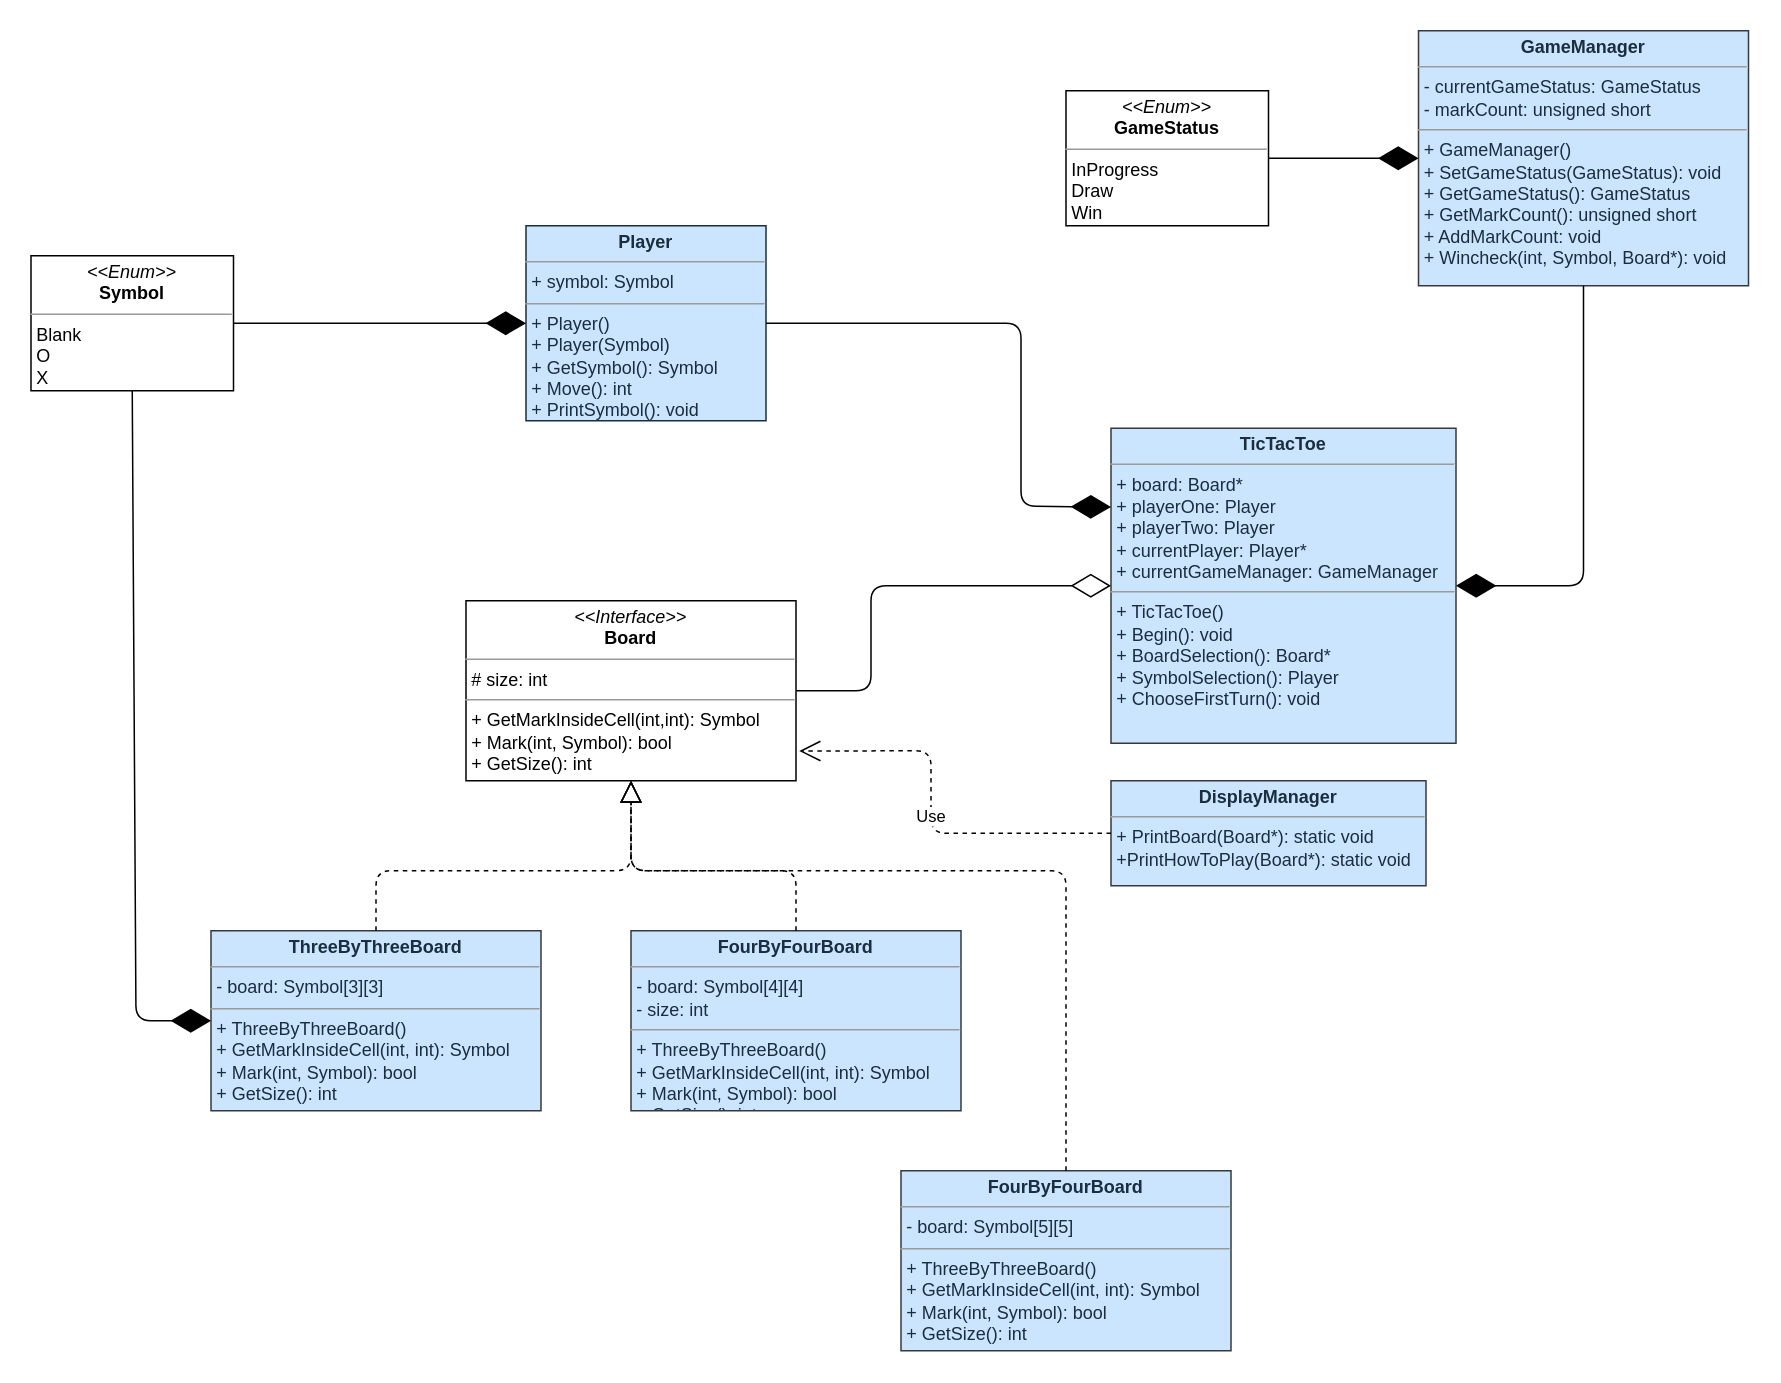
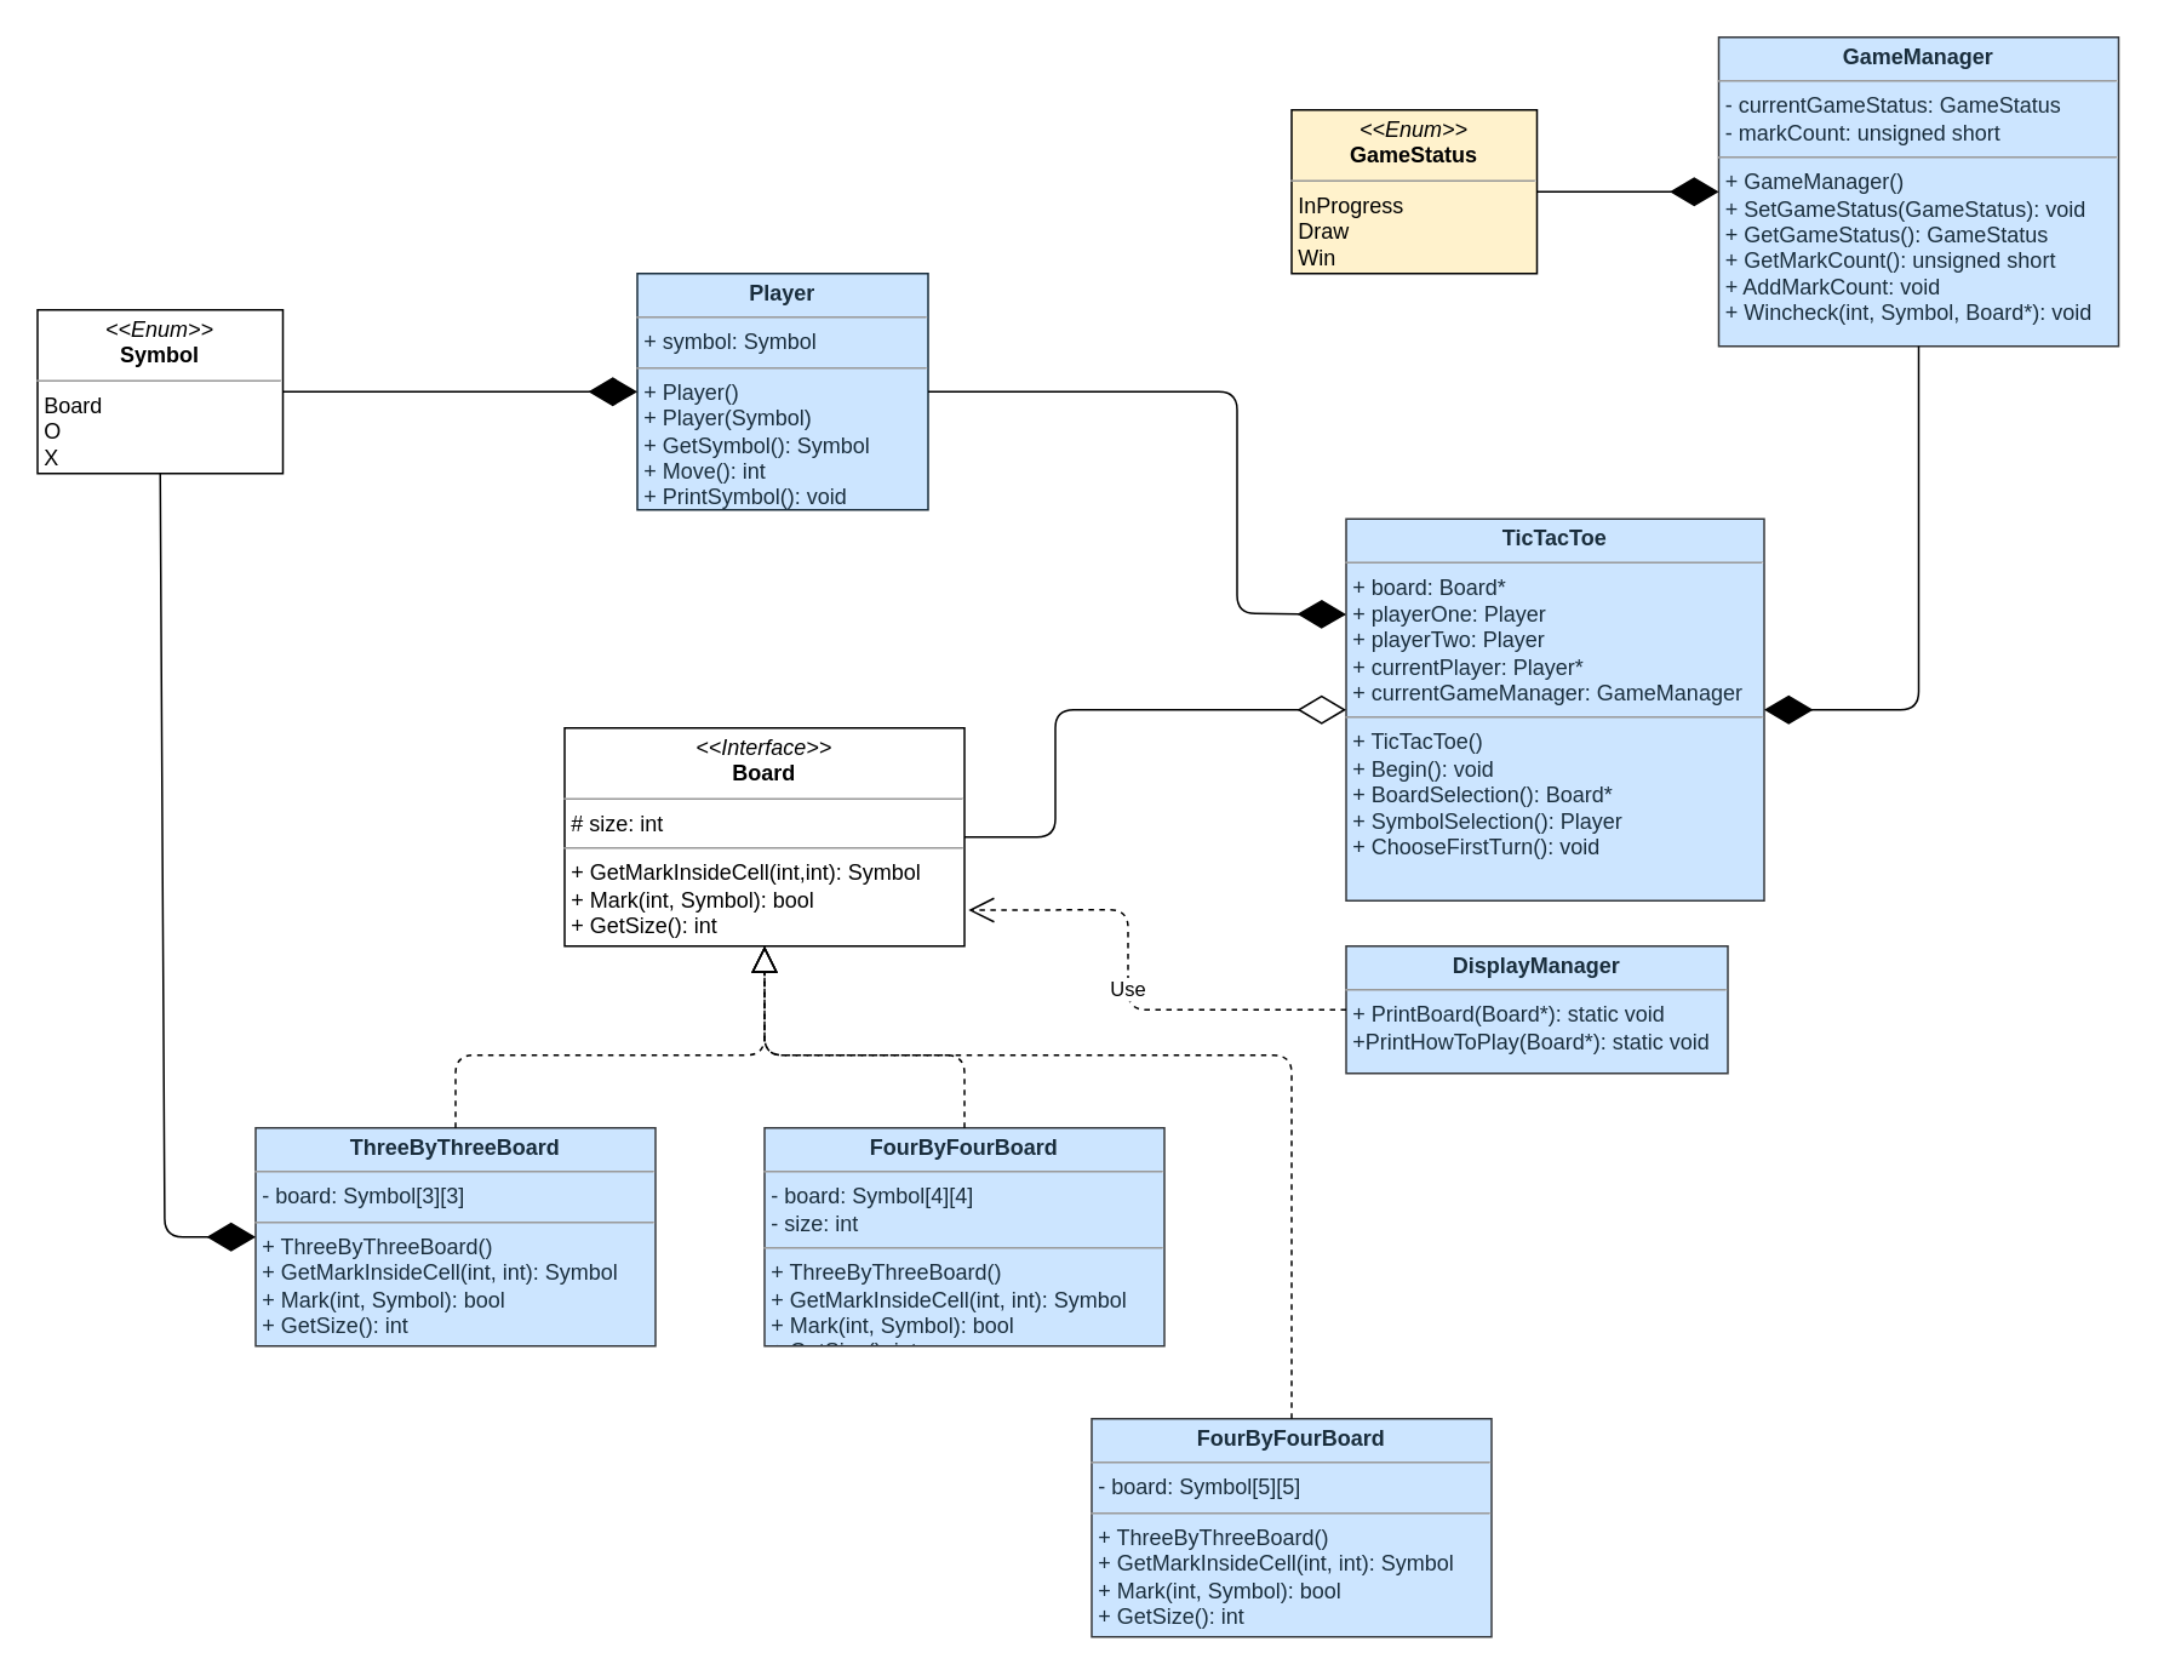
- <mxCell id="7" value="&lt;p style=&quot;margin:0px;margin-top:4px;text-align:center;&quot;&gt;&lt;i&gt;&amp;lt;&amp;lt;Enum&amp;gt;&amp;gt;&lt;/i&gt;&lt;br&gt;&lt;b&gt;GameStatus&lt;/b&gt;&lt;/p&gt;&lt;hr size=&quot;1&quot;&gt;&lt;p style=&quot;margin:0px;margin-left:4px;&quot;&gt;InProgress&lt;/p&gt;&lt;p style=&quot;margin:0px;margin-left:4px;&quot;&gt;Draw&lt;/p&gt;&lt;p style=&quot;margin:0px;margin-left:4px;&quot;&gt;Win&lt;/p&gt;" style="verticalAlign=top;align=left;overflow=fill;fontSize=12;fontFamily=Helvetica;html=1;" parent="1" vertex="1"><mxGeometry x="710" y="60" width="135" height="90" as="geometry" /></mxCell>
+ <mxCell id="7" value="&lt;p style=&quot;margin:0px;margin-top:4px;text-align:center;&quot;&gt;&lt;i&gt;&amp;lt;&amp;lt;Enum&amp;gt;&amp;gt;&lt;/i&gt;&lt;br&gt;&lt;b&gt;GameStatus&lt;/b&gt;&lt;/p&gt;&lt;hr size=&quot;1&quot;&gt;&lt;p style=&quot;margin:0px;margin-left:4px;&quot;&gt;InProgress&lt;/p&gt;&lt;p style=&quot;margin:0px;margin-left:4px;&quot;&gt;Draw&lt;/p&gt;&lt;p style=&quot;margin:0px;margin-left:4px;&quot;&gt;Win&lt;/p&gt;" style="verticalAlign=top;align=left;overflow=fill;fontSize=12;fontFamily=Helvetica;html=1;fillColor=#fff2cc;" parent="1" vertex="1"><mxGeometry x="710" y="60" width="135" height="90" as="geometry" /></mxCell>
- <mxCell id="8" value="&lt;p style=&quot;margin:0px;margin-top:4px;text-align:center;&quot;&gt;&lt;i&gt;&amp;lt;&amp;lt;Enum&amp;gt;&amp;gt;&lt;/i&gt;&lt;br&gt;&lt;b&gt;Symbol&lt;/b&gt;&lt;/p&gt;&lt;hr size=&quot;1&quot;&gt;&lt;p style=&quot;margin:0px;margin-left:4px;&quot;&gt;Blank&lt;/p&gt;&lt;p style=&quot;margin:0px;margin-left:4px;&quot;&gt;O&lt;/p&gt;&lt;p style=&quot;margin:0px;margin-left:4px;&quot;&gt;X&lt;/p&gt;" style="verticalAlign=top;align=left;overflow=fill;fontSize=12;fontFamily=Helvetica;html=1;" parent="1" vertex="1"><mxGeometry x="20" y="170" width="135" height="90" as="geometry" /></mxCell>
+ <mxCell id="8" value="&lt;p style=&quot;margin:0px;margin-top:4px;text-align:center;&quot;&gt;&lt;i&gt;&amp;lt;&amp;lt;Enum&amp;gt;&amp;gt;&lt;/i&gt;&lt;br&gt;&lt;b&gt;Symbol&lt;/b&gt;&lt;/p&gt;&lt;hr size=&quot;1&quot;&gt;&lt;p style=&quot;margin:0px;margin-left:4px;&quot;&gt;Board&lt;/p&gt;&lt;p style=&quot;margin:0px;margin-left:4px;&quot;&gt;O&lt;/p&gt;&lt;p style=&quot;margin:0px;margin-left:4px;&quot;&gt;X&lt;/p&gt;" style="verticalAlign=top;align=left;overflow=fill;fontSize=12;fontFamily=Helvetica;html=1;" parent="1" vertex="1"><mxGeometry x="20" y="170" width="135" height="90" as="geometry" /></mxCell>
